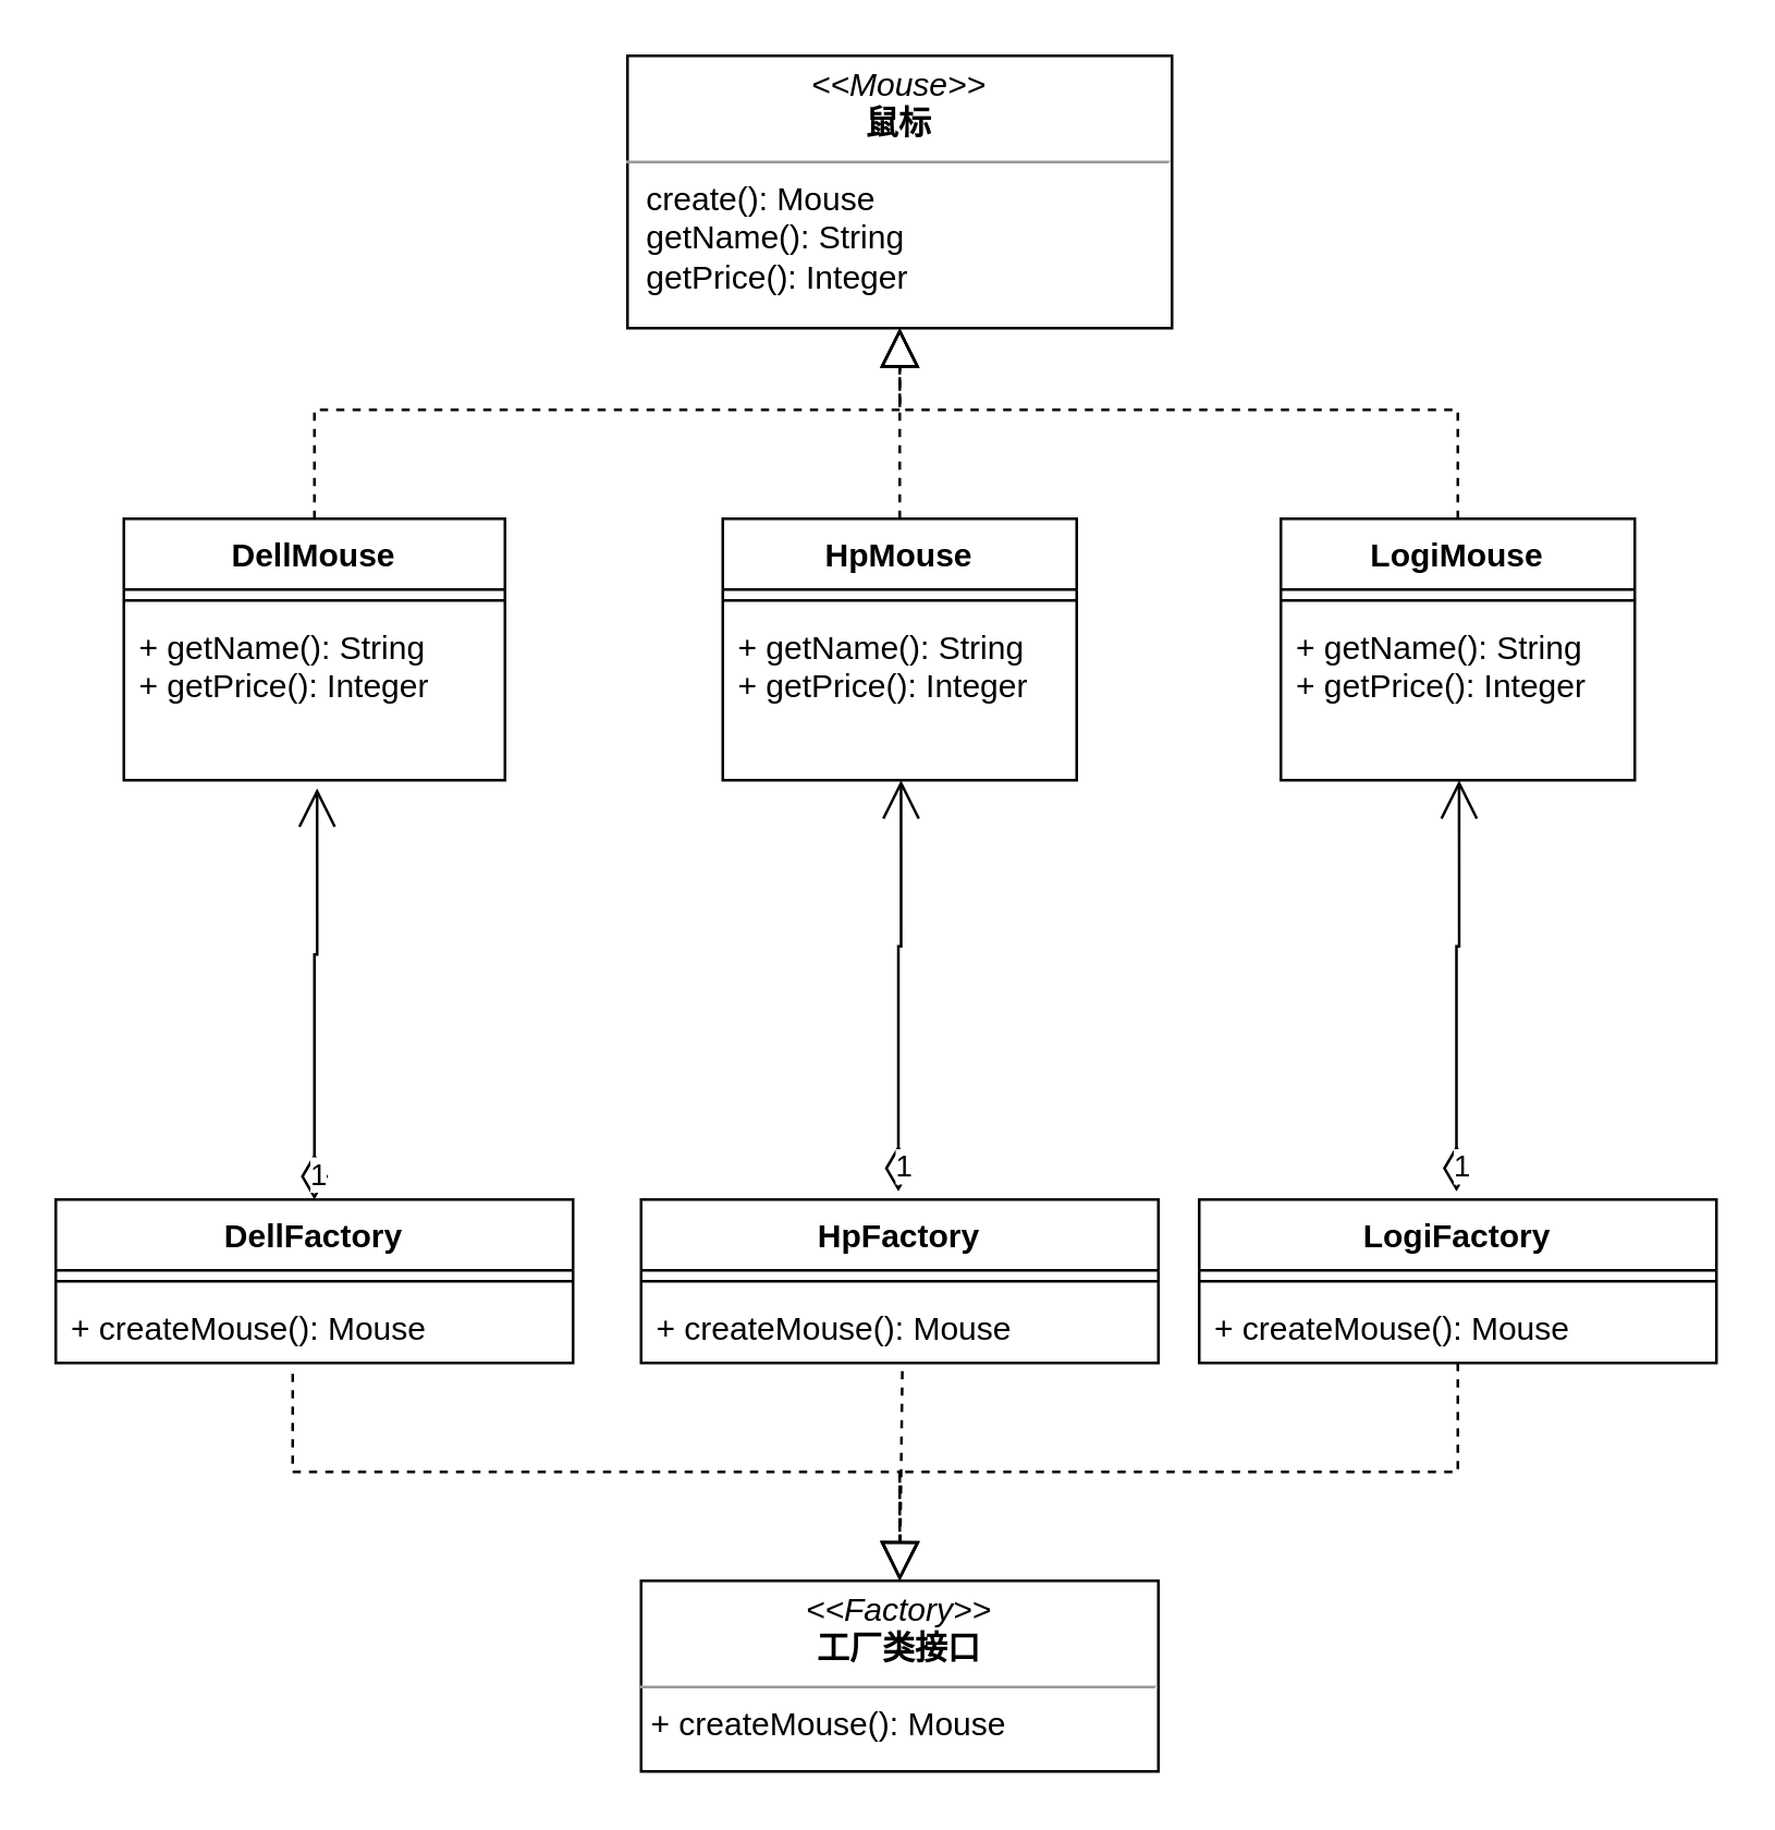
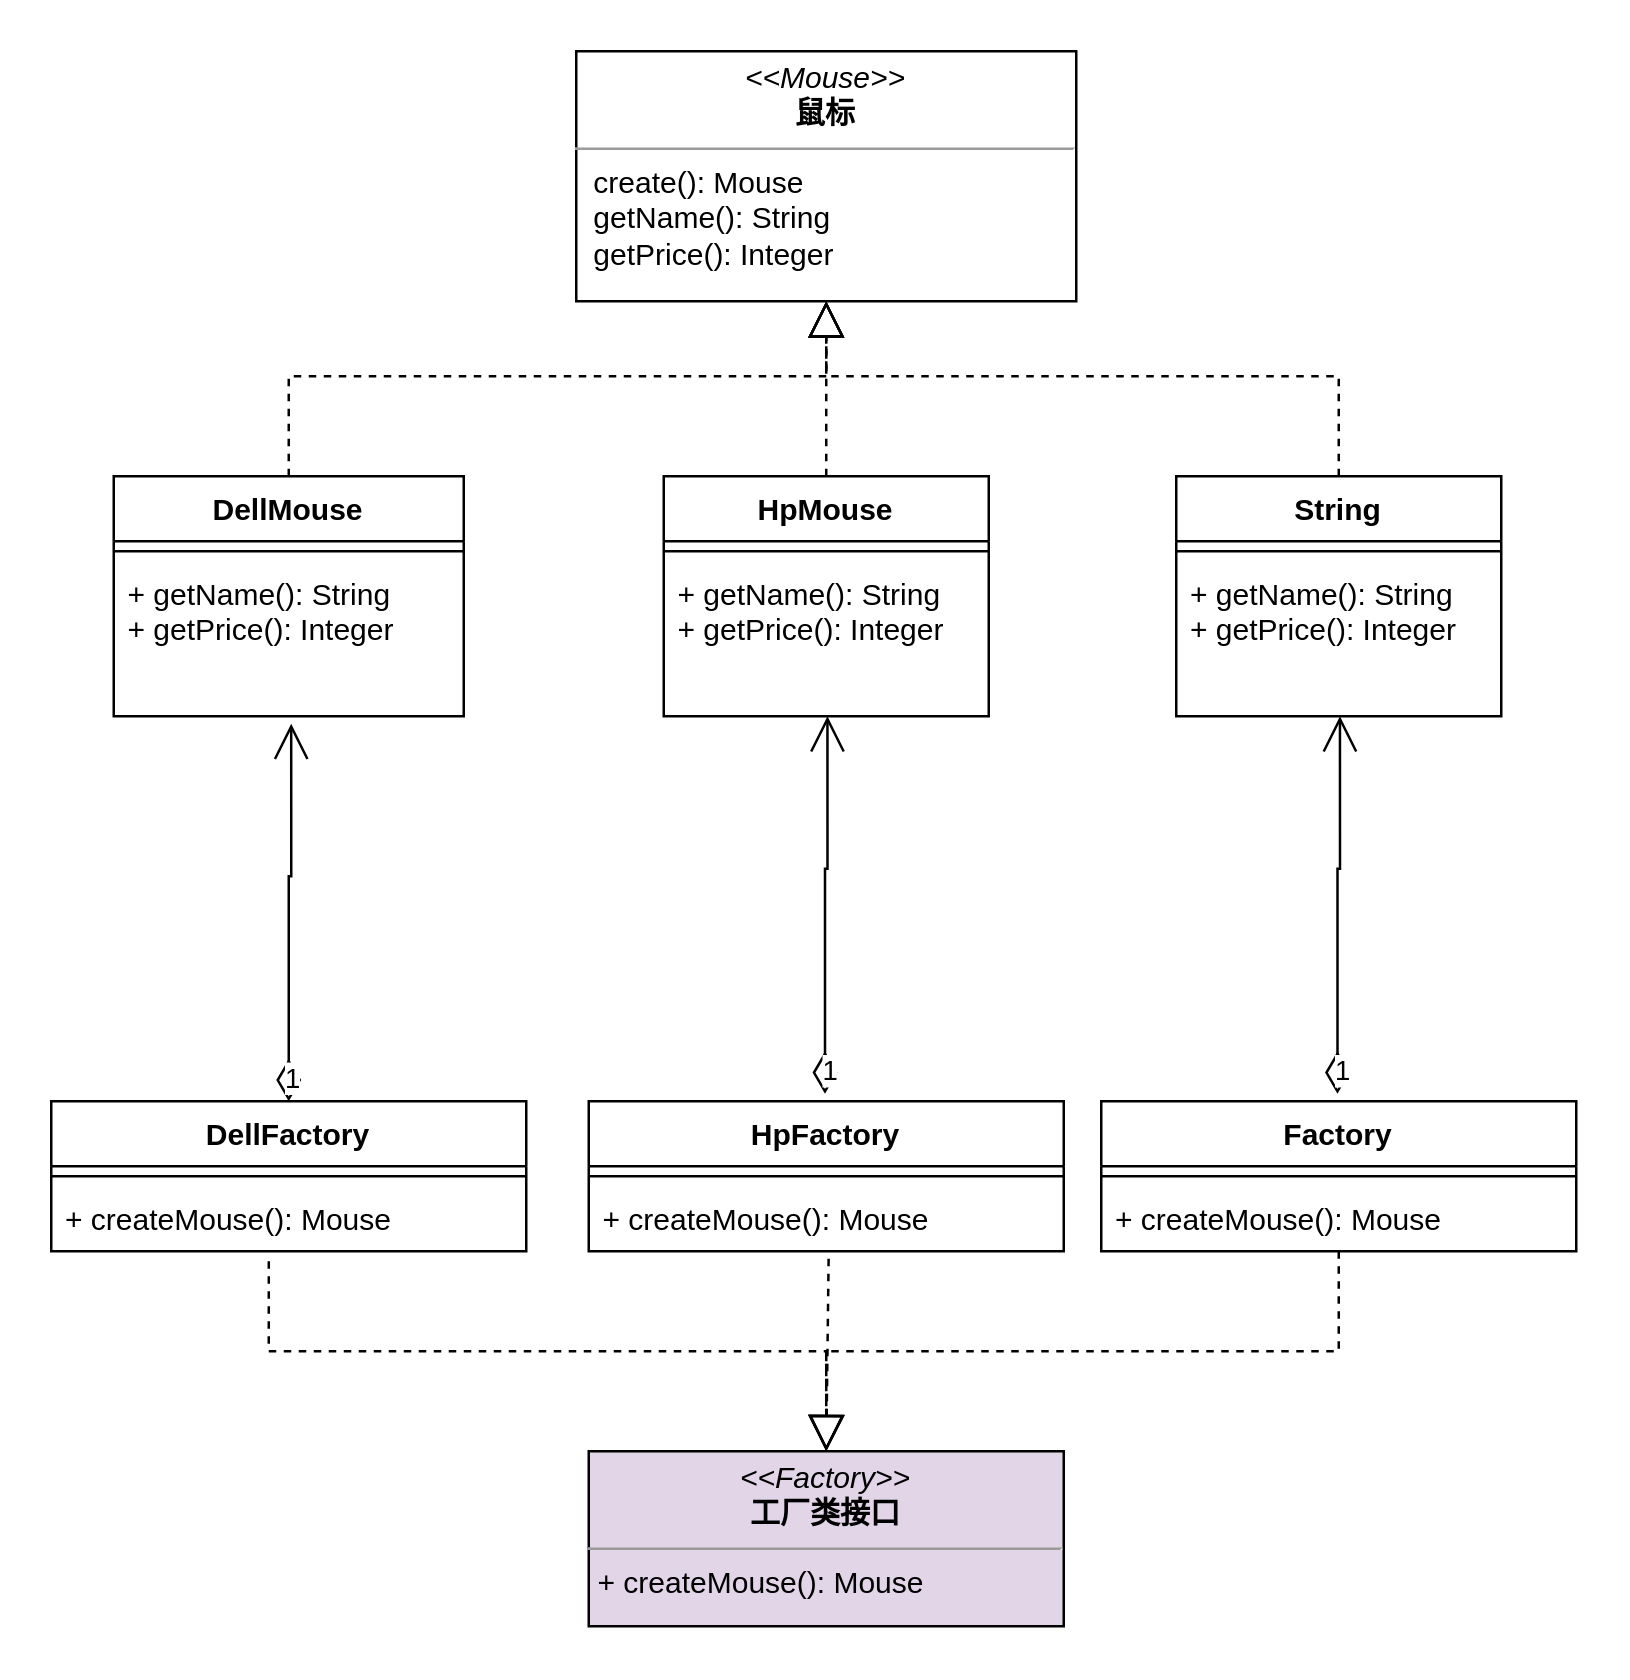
- <mxCell id="12" value="LogiMouse" style="swimlane;fontStyle=1;align=center;verticalAlign=top;childLayout=stackLayout;horizontal=1;startSize=26;horizontalStack=0;resizeParent=1;resizeParentMax=0;resizeLast=0;collapsible=1;marginBottom=0;" vertex="1" parent="1"><mxGeometry x="470" y="190" width="130" height="96" as="geometry" /></mxCell>
+ <mxCell id="12" value="String" style="swimlane;fontStyle=1;align=center;verticalAlign=top;childLayout=stackLayout;horizontal=1;startSize=26;horizontalStack=0;resizeParent=1;resizeParentMax=0;resizeLast=0;collapsible=1;marginBottom=0;" vertex="1" parent="1"><mxGeometry x="470" y="190" width="130" height="96" as="geometry" /></mxCell>
- <mxCell id="19" value="LogiFactory" style="swimlane;fontStyle=1;align=center;verticalAlign=top;childLayout=stackLayout;horizontal=1;startSize=26;horizontalStack=0;resizeParent=1;resizeParentMax=0;resizeLast=0;collapsible=1;marginBottom=0;" vertex="1" parent="1"><mxGeometry x="440" y="440" width="190" height="60" as="geometry" /></mxCell>
+ <mxCell id="19" value="Factory" style="swimlane;fontStyle=1;align=center;verticalAlign=top;childLayout=stackLayout;horizontal=1;startSize=26;horizontalStack=0;resizeParent=1;resizeParentMax=0;resizeLast=0;collapsible=1;marginBottom=0;" vertex="1" parent="1"><mxGeometry x="440" y="440" width="190" height="60" as="geometry" /></mxCell>
- <mxCell id="18" value="&lt;p style=&quot;margin: 0px ; margin-top: 4px ; text-align: center&quot;&gt;&lt;i&gt;&amp;lt;&amp;lt;Factory&amp;gt;&amp;gt;&lt;/i&gt;&lt;br&gt;&lt;b&gt;工厂类接口&lt;/b&gt;&lt;/p&gt;&lt;hr size=&quot;1&quot;&gt;&lt;p style=&quot;margin: 0px ; margin-left: 4px&quot;&gt;+ createMouse(): Mouse&lt;/p&gt;" style="verticalAlign=top;align=left;overflow=fill;fontSize=12;fontFamily=Helvetica;html=1;" vertex="1" parent="1"><mxGeometry x="235" y="580" width="190" height="70" as="geometry" /></mxCell>
+ <mxCell id="18" value="&lt;p style=&quot;margin: 0px ; margin-top: 4px ; text-align: center&quot;&gt;&lt;i&gt;&amp;lt;&amp;lt;Factory&amp;gt;&amp;gt;&lt;/i&gt;&lt;br&gt;&lt;b&gt;工厂类接口&lt;/b&gt;&lt;/p&gt;&lt;hr size=&quot;1&quot;&gt;&lt;p style=&quot;margin: 0px ; margin-left: 4px&quot;&gt;+ createMouse(): Mouse&lt;/p&gt;" style="verticalAlign=top;align=left;overflow=fill;fontSize=12;fontFamily=Helvetica;html=1;fillColor=#e1d5e7;" vertex="1" parent="1"><mxGeometry x="235" y="580" width="190" height="70" as="geometry" /></mxCell>
